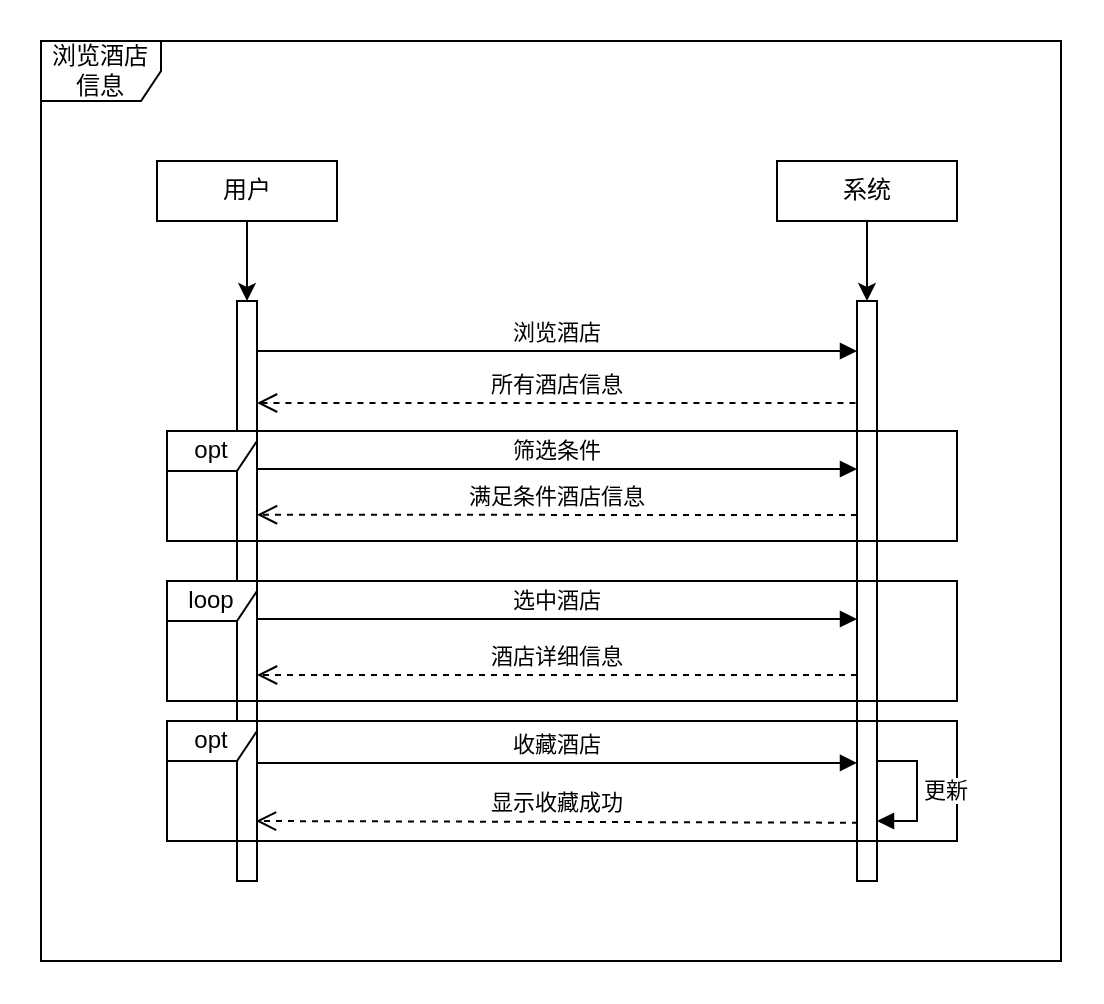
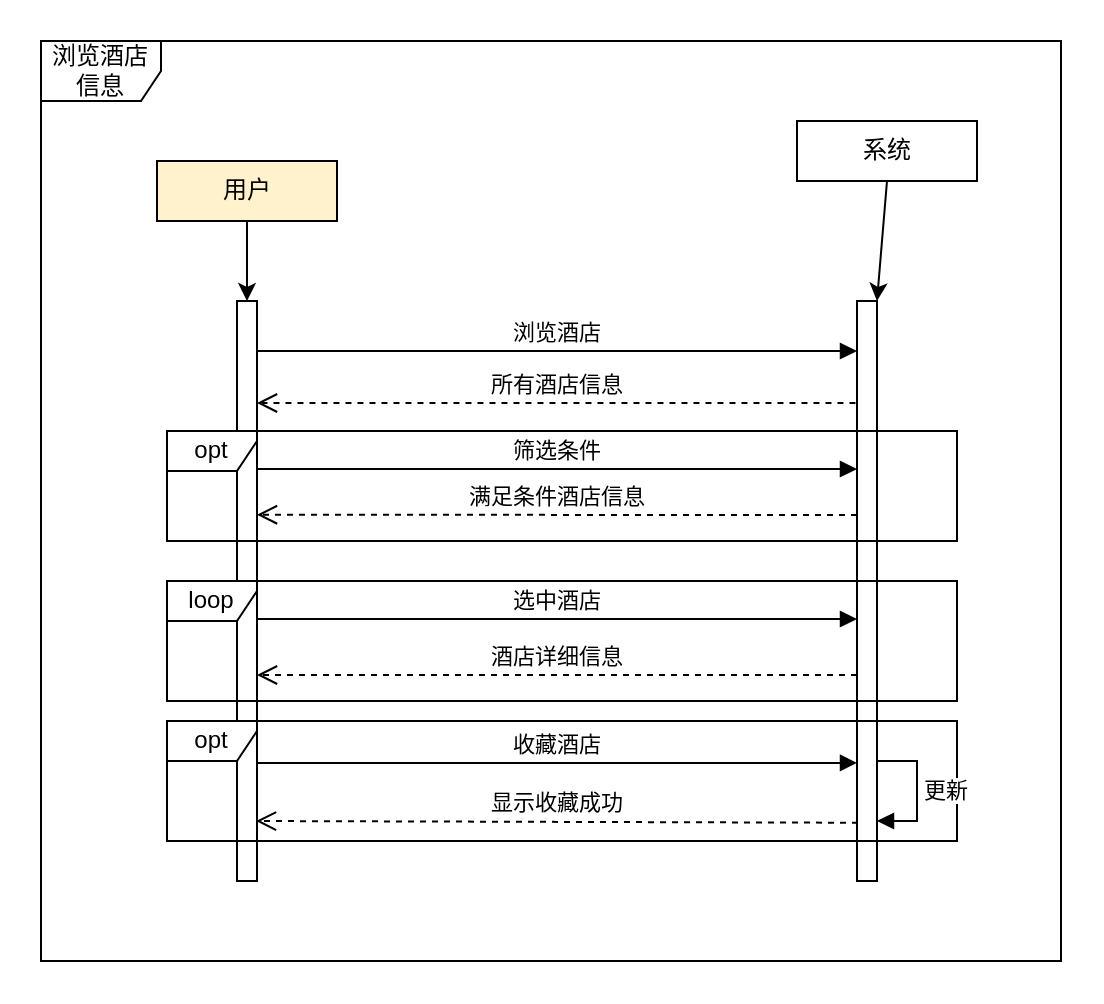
- <mxCell id="3" value="用户" style="html=1;" parent="1" vertex="1"><mxGeometry x="78" y="80" width="90" height="30" as="geometry" /></mxCell>
+ <mxCell id="3" value="用户" style="html=1;fillColor=#fff2cc;" parent="1" vertex="1"><mxGeometry x="78" y="80" width="90" height="30" as="geometry" /></mxCell>
- <mxCell id="4" value="系统" style="html=1;" parent="1" vertex="1"><mxGeometry x="388" y="80" width="90" height="30" as="geometry" /></mxCell>
+ <mxCell id="4" value="系统" style="html=1;" parent="1" vertex="1"><mxGeometry x="398" y="60" width="90" height="30" as="geometry" /></mxCell>
